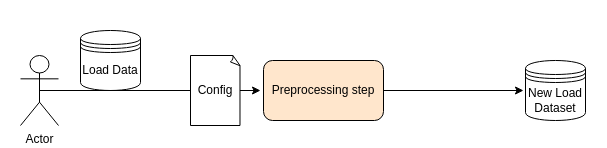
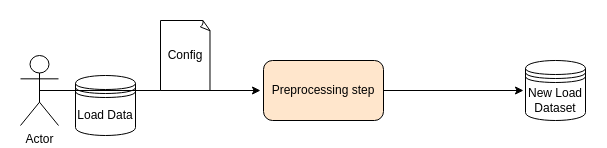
- <mxCell id="2" value="Load Data" style="shape=datastore;whiteSpace=wrap;html=1;" vertex="1" parent="1"><mxGeometry x="80" y="30" width="60" height="60" as="geometry" /></mxCell>
+ <mxCell id="2" value="Load Data" style="shape=datastore;whiteSpace=wrap;html=1;" vertex="1" parent="1"><mxGeometry x="75" y="75" width="60" height="60" as="geometry" /></mxCell>
- <mxCell id="6" value="Config" style="whiteSpace=wrap;html=1;shape=mxgraph.basic.document" vertex="1" parent="1"><mxGeometry x="190" y="55" width="50" height="70" as="geometry" /></mxCell>
+ <mxCell id="6" value="Config" style="whiteSpace=wrap;html=1;shape=mxgraph.basic.document" vertex="1" parent="1"><mxGeometry x="160" y="20" width="50" height="70" as="geometry" /></mxCell>
